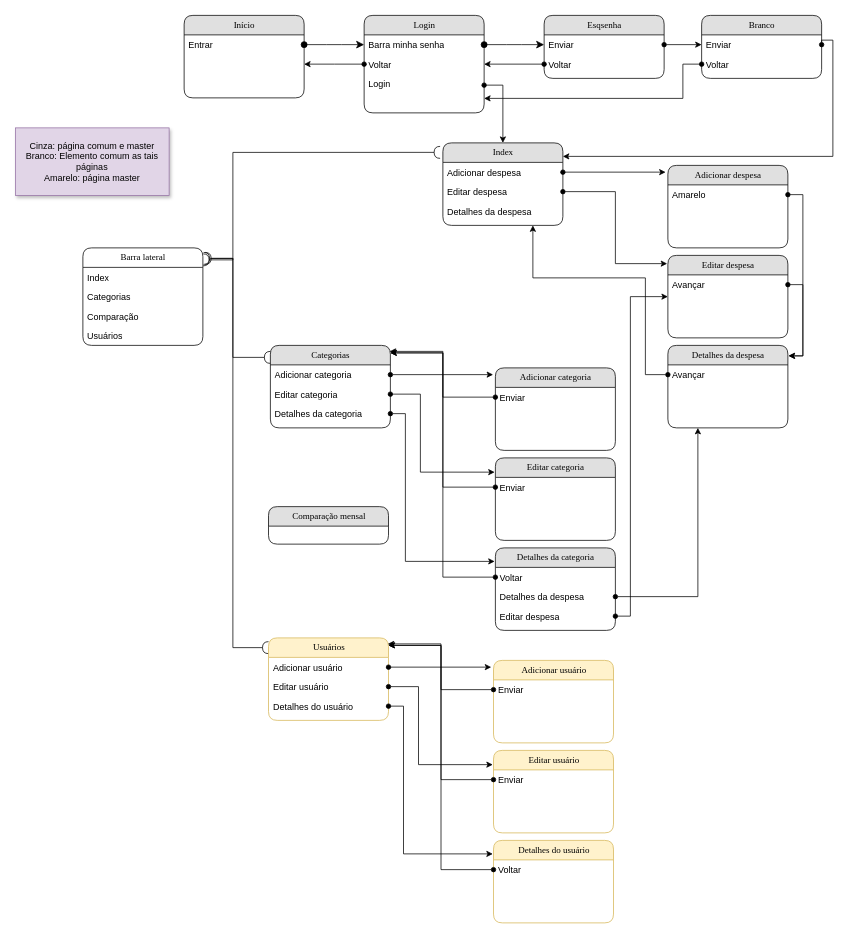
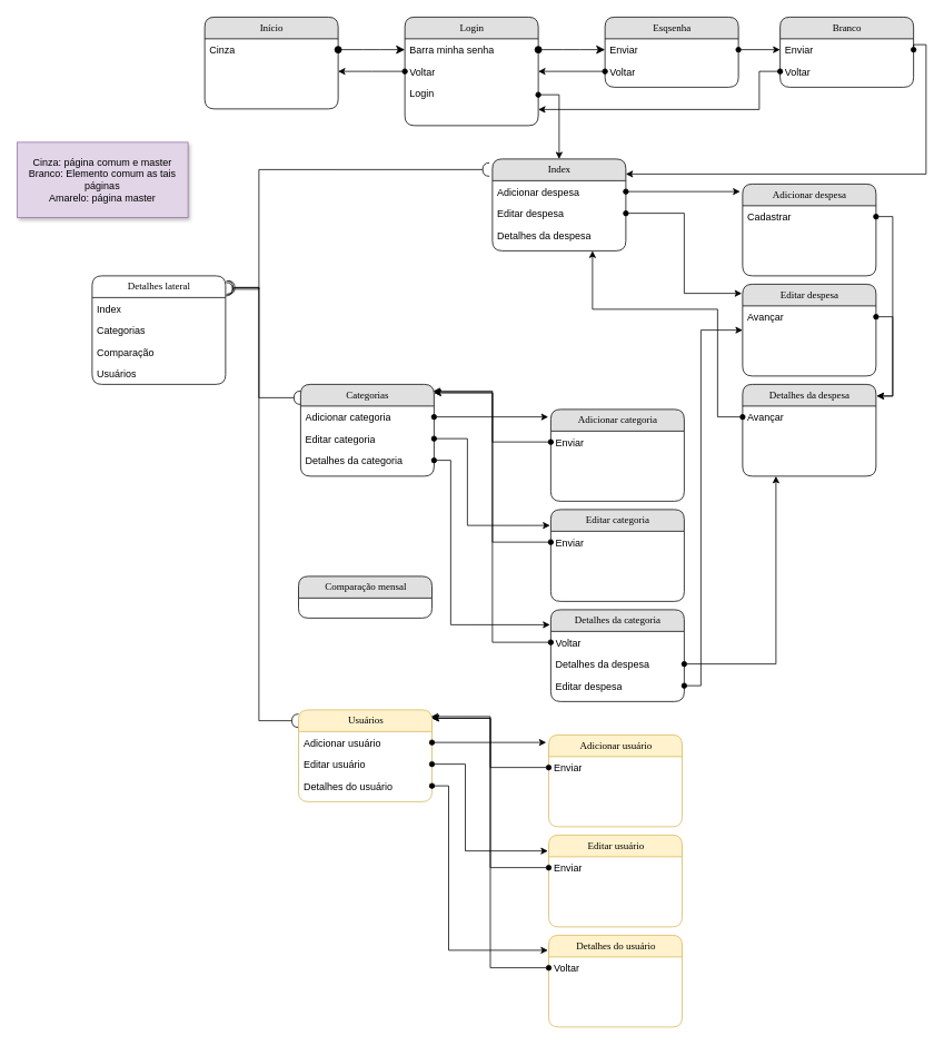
- <mxCell id="3" value="Entrar" style="text;html=1;strokeColor=none;fillColor=none;spacingLeft=4;spacingRight=4;whiteSpace=wrap;overflow=hidden;rotatable=0;points=[[0,0.5],[1,0.5]];portConstraint=eastwest;" parent="2" vertex="1"><mxGeometry y="26" width="160" height="26" as="geometry" /></mxCell>
+ <mxCell id="3" value="Cinza" style="text;html=1;strokeColor=none;fillColor=none;spacingLeft=4;spacingRight=4;whiteSpace=wrap;overflow=hidden;rotatable=0;points=[[0,0.5],[1,0.5]];portConstraint=eastwest;" parent="2" vertex="1"><mxGeometry y="26" width="160" height="26" as="geometry" /></mxCell>
- <mxCell id="27" value="Amarelo" style="text;html=1;strokeColor=none;fillColor=none;spacingLeft=4;spacingRight=4;whiteSpace=wrap;overflow=hidden;rotatable=0;points=[[0,0.5],[1,0.5]];portConstraint=eastwest;" vertex="1" parent="26"><mxGeometry y="26" width="160" height="26" as="geometry" /></mxCell>
+ <mxCell id="27" value="Cadastrar" style="text;html=1;strokeColor=none;fillColor=none;spacingLeft=4;spacingRight=4;whiteSpace=wrap;overflow=hidden;rotatable=0;points=[[0,0.5],[1,0.5]];portConstraint=eastwest;" vertex="1" parent="26"><mxGeometry y="26" width="160" height="26" as="geometry" /></mxCell>
- <mxCell id="76" value="Barra lateral" style="swimlane;html=1;fontStyle=0;childLayout=stackLayout;horizontal=1;startSize=26;horizontalStack=0;resizeParent=1;resizeLast=0;collapsible=1;marginBottom=0;swimlaneFillColor=#ffffff;align=center;rounded=1;shadow=0;comic=0;labelBackgroundColor=none;strokeWidth=1;fontFamily=Verdana;fontSize=12;" vertex="1" parent="1"><mxGeometry x="110" y="330" width="160" height="130" as="geometry" /></mxCell>
+ <mxCell id="76" value="Detalhes lateral" style="swimlane;html=1;fontStyle=0;childLayout=stackLayout;horizontal=1;startSize=26;horizontalStack=0;resizeParent=1;resizeLast=0;collapsible=1;marginBottom=0;swimlaneFillColor=#ffffff;align=center;rounded=1;shadow=0;comic=0;labelBackgroundColor=none;strokeWidth=1;fontFamily=Verdana;fontSize=12;" vertex="1" parent="1"><mxGeometry x="110" y="330" width="160" height="130" as="geometry" /></mxCell>
- <mxCell id="30" value="Comparação mensal" style="swimlane;html=1;fontStyle=0;childLayout=stackLayout;horizontal=1;startSize=26;fillColor=#e0e0e0;horizontalStack=0;resizeParent=1;resizeLast=0;collapsible=1;marginBottom=0;swimlaneFillColor=#ffffff;align=center;rounded=1;shadow=0;comic=0;labelBackgroundColor=none;strokeWidth=1;fontFamily=Verdana;fontSize=12" vertex="1" parent="1"><mxGeometry x="357.5" y="675" width="160" height="50" as="geometry" /></mxCell>
+ <mxCell id="30" value="Comparação mensal" style="swimlane;html=1;fontStyle=0;childLayout=stackLayout;horizontal=1;startSize=26;fillColor=#e0e0e0;horizontalStack=0;resizeParent=1;resizeLast=0;collapsible=1;marginBottom=0;swimlaneFillColor=#ffffff;align=center;rounded=1;shadow=0;comic=0;labelBackgroundColor=none;strokeWidth=1;fontFamily=Verdana;fontSize=12" vertex="1" parent="1"><mxGeometry x="357.5" y="690" width="160" height="50" as="geometry" /></mxCell>
